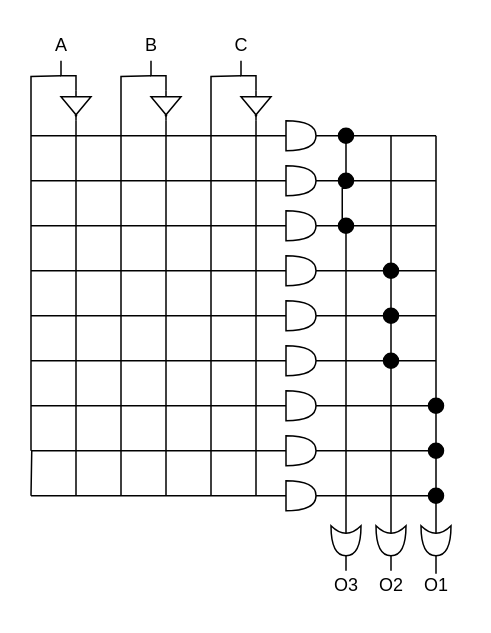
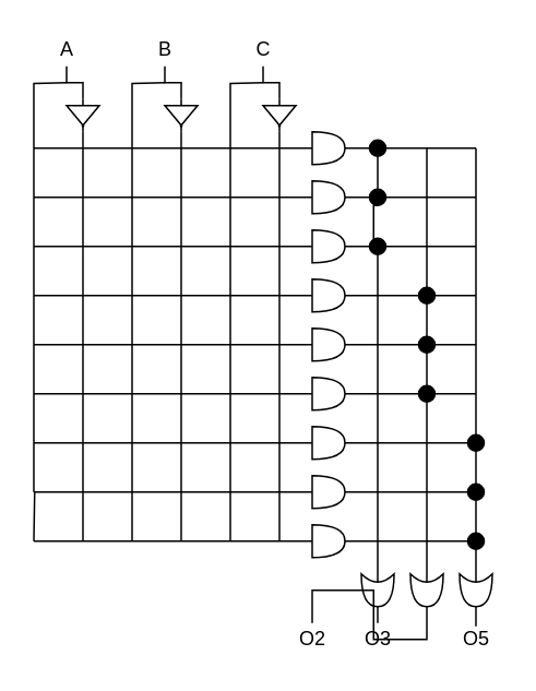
- <mxCell id="52" value="O2" style="text;html=1;resizable=0;points=[];autosize=1;align=center;verticalAlign=top;spacingTop=-4;" vertex="1" parent="1"><mxGeometry x="245" y="380" width="30" height="20" as="geometry" /></mxCell>
+ <mxCell id="52" value="O2" style="text;html=1;resizable=0;points=[];autosize=1;align=center;verticalAlign=top;spacingTop=-4;" vertex="1" parent="1"><mxGeometry x="175" y="380" width="30" height="20" as="geometry" /></mxCell>
- <mxCell id="53" value="O1" style="text;html=1;resizable=0;points=[];autosize=1;align=center;verticalAlign=top;spacingTop=-4;" vertex="1" parent="1"><mxGeometry x="275" y="380" width="30" height="20" as="geometry" /></mxCell>
+ <mxCell id="53" value="O5" style="text;html=1;resizable=0;points=[];autosize=1;align=center;verticalAlign=top;spacingTop=-4;" vertex="1" parent="1"><mxGeometry x="275" y="380" width="30" height="20" as="geometry" /></mxCell>
